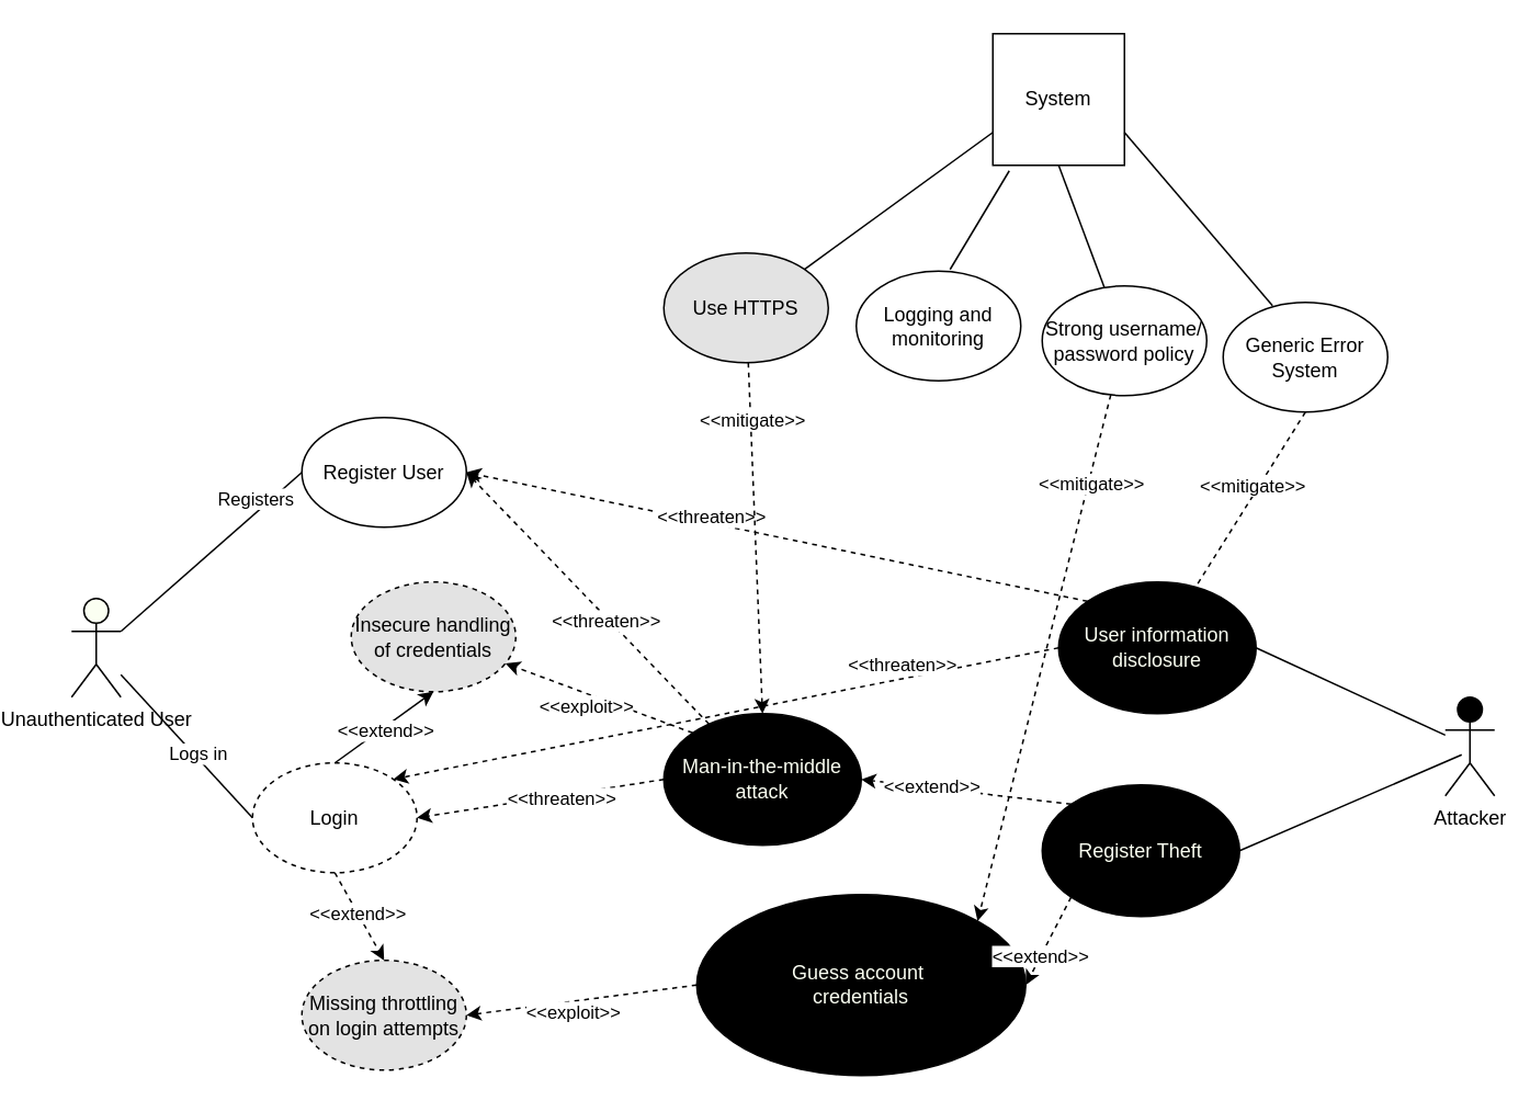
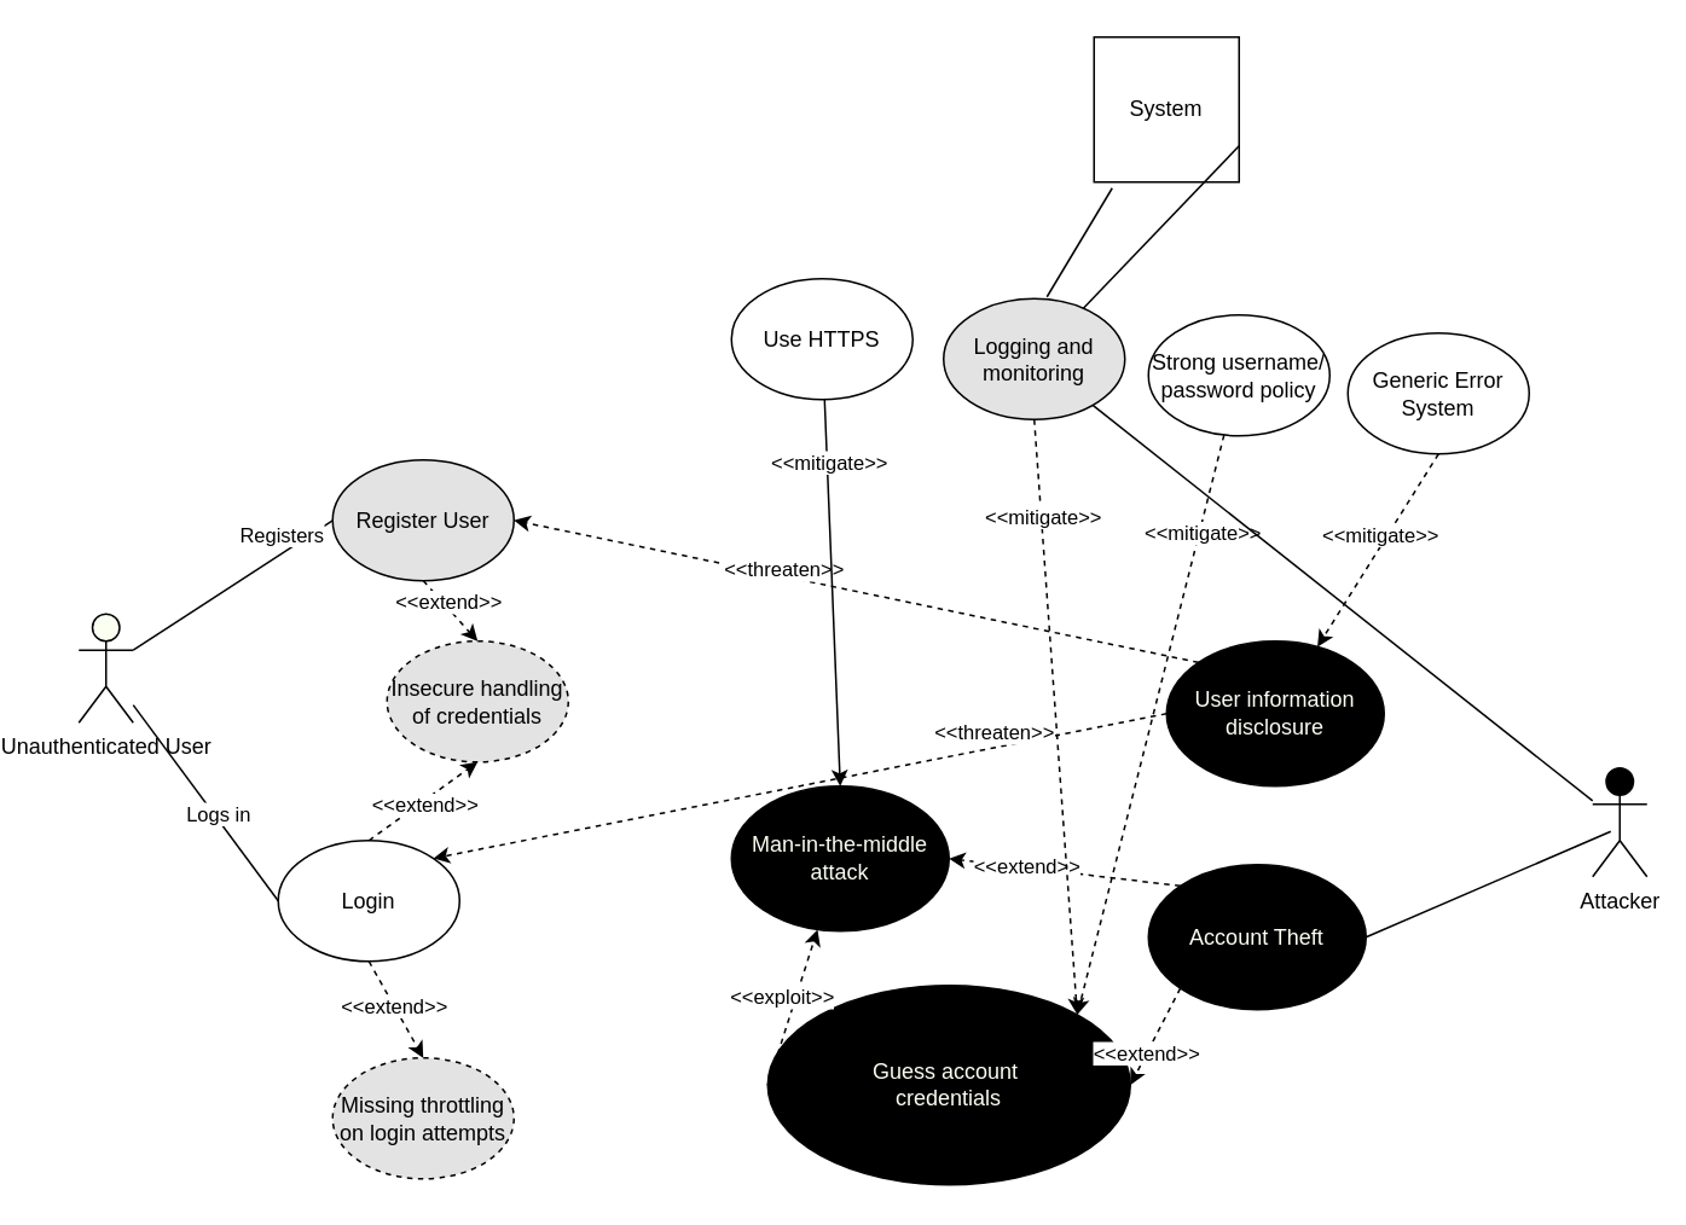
- <mxCell id="51" style="edgeStyle=none;rounded=0;orthogonalLoop=1;jettySize=auto;html=1;entryX=1;entryY=0;entryDx=0;entryDy=0;endArrow=none;endFill=0;exitX=0;exitY=0.75;exitDx=0;exitDy=0;" edge="1" parent="1" source="50" target="30"><mxGeometry relative="1" as="geometry"><mxPoint x="577" y="83.33" as="sourcePoint" /><mxPoint x="517" y="131.33" as="targetPoint" /></mxGeometry></mxCell>
- <mxCell id="54" style="edgeStyle=none;rounded=0;orthogonalLoop=1;jettySize=auto;html=1;entryX=0.3;entryY=0.03;entryDx=0;entryDy=0;endArrow=none;endFill=0;entryPerimeter=0;exitX=1;exitY=0.75;exitDx=0;exitDy=0;" edge="1" parent="1" source="50" target="44"><mxGeometry relative="1" as="geometry"><mxPoint x="728" y="104.33" as="sourcePoint" /><mxPoint x="692" y="164.33" as="targetPoint" /></mxGeometry></mxCell>
+ <mxCell id="54" style="edgeStyle=none;rounded=0;orthogonalLoop=1;jettySize=auto;html=1;endArrow=none;endFill=0;exitX=1;exitY=0.75;exitDx=0;exitDy=0;" edge="1" parent="1" source="50" target="45"><mxGeometry relative="1" as="geometry"><mxPoint x="728" y="104.33" as="sourcePoint" /><mxPoint x="692" y="164.33" as="targetPoint" /></mxGeometry></mxCell>
- <mxCell id="53" style="edgeStyle=none;rounded=0;orthogonalLoop=1;jettySize=auto;html=1;endArrow=none;endFill=0;exitX=0.5;exitY=1;exitDx=0;exitDy=0;" edge="1" parent="1" source="50" target="33"><mxGeometry relative="1" as="geometry"><mxPoint x="600" y="113.33" as="sourcePoint" /><mxPoint x="564" y="173.33" as="targetPoint" /></mxGeometry></mxCell>
- <mxCell id="30" value="Use HTTPS" style="ellipse;whiteSpace=wrap;html=1;fillColor=#e3e3e3;" vertex="1" parent="1"><mxGeometry x="380" y="153.33" width="100" height="66.67" as="geometry" /></mxCell>
+ <mxCell id="30" value="Use HTTPS" style="ellipse;whiteSpace=wrap;html=1;" vertex="1" parent="1"><mxGeometry x="380" y="153.33" width="100" height="66.67" as="geometry" /></mxCell>
- <mxCell id="45" value="Logging and monitoring" style="ellipse;whiteSpace=wrap;html=1;" vertex="1" parent="1"><mxGeometry x="497" y="164.33" width="100" height="66.67" as="geometry" /></mxCell>
+ <mxCell id="45" value="Logging and monitoring" style="ellipse;whiteSpace=wrap;html=1;fillColor=#e3e3e3;" vertex="1" parent="1"><mxGeometry x="497" y="164.33" width="100" height="66.67" as="geometry" /></mxCell>
- <mxCell id="9" value="Register User" style="ellipse;whiteSpace=wrap;html=1;" vertex="1" parent="1"><mxGeometry x="160" y="253.33" width="100" height="66.67" as="geometry" /></mxCell>
+ <mxCell id="9" value="Register User" style="ellipse;whiteSpace=wrap;html=1;fillColor=#e3e3e3;" vertex="1" parent="1"><mxGeometry x="160" y="253.33" width="100" height="66.67" as="geometry" /></mxCell>
+ <mxCell id="38" style="edgeStyle=none;rounded=0;orthogonalLoop=1;jettySize=auto;html=1;dashed=1;entryX=0.5;entryY=0;entryDx=0;entryDy=0;exitX=0.5;exitY=1;exitDx=0;exitDy=0;" edge="1" parent="1" source="9" target="36"><mxGeometry relative="1" as="geometry"><mxPoint x="220" y="593.33" as="targetPoint" /><mxPoint x="200" y="510" as="sourcePoint" /></mxGeometry></mxCell>
+ <mxCell id="39" value="&amp;lt;&amp;lt;extend&amp;gt;&amp;gt;" style="edgeLabel;html=1;align=center;verticalAlign=middle;resizable=0;points=[];" vertex="1" connectable="0" parent="38"><mxGeometry x="0.284" y="2" relative="1" as="geometry"><mxPoint x="-7.43" y="-8.83" as="offset" /></mxGeometry></mxCell>
- <mxCell id="31" style="edgeStyle=none;rounded=0;orthogonalLoop=1;jettySize=auto;html=1;entryX=0.5;entryY=0;entryDx=0;entryDy=0;endArrow=classic;endFill=1;dashed=1;" edge="1" parent="1" source="30" target="6"><mxGeometry relative="1" as="geometry"><mxPoint x="625.491" y="153.335" as="sourcePoint" /><mxPoint x="449.996" y="292.806" as="targetPoint" /></mxGeometry></mxCell>
+ <mxCell id="31" style="edgeStyle=none;rounded=0;orthogonalLoop=1;jettySize=auto;html=1;entryX=0.5;entryY=0;entryDx=0;entryDy=0;endArrow=classic;endFill=1;dashed=0;" edge="1" parent="1" source="30" target="6"><mxGeometry relative="1" as="geometry"><mxPoint x="625.491" y="153.335" as="sourcePoint" /><mxPoint x="449.996" y="292.806" as="targetPoint" /></mxGeometry></mxCell>
- <mxCell id="46" style="edgeStyle=none;rounded=0;orthogonalLoop=1;jettySize=auto;html=1;endArrow=none;endFill=1;dashed=1;exitX=0.5;exitY=1;exitDx=0;exitDy=0;" edge="1" parent="1" source="44" target="24"><mxGeometry relative="1" as="geometry"><mxPoint x="608.718" y="289.14" as="sourcePoint" /><mxPoint x="512.426" y="565.046" as="targetPoint" /></mxGeometry></mxCell>
+ <mxCell id="46" style="edgeStyle=none;rounded=0;orthogonalLoop=1;jettySize=auto;html=1;endArrow=classic;endFill=1;dashed=1;exitX=0.5;exitY=1;exitDx=0;exitDy=0;" edge="1" parent="1" source="44" target="24"><mxGeometry relative="1" as="geometry"><mxPoint x="608.718" y="289.14" as="sourcePoint" /><mxPoint x="512.426" y="565.046" as="targetPoint" /></mxGeometry></mxCell>
- <mxCell id="12" style="edgeStyle=none;rounded=0;orthogonalLoop=1;jettySize=auto;html=1;entryX=1;entryY=0.5;entryDx=0;entryDy=0;dashed=1;endArrow=classic;endFill=1;" edge="1" parent="1" source="6" target="9"><mxGeometry relative="1" as="geometry"><mxPoint x="390" y="402.33" as="sourcePoint" /><mxPoint x="285" y="402.325" as="targetPoint" /></mxGeometry></mxCell>
- <mxCell id="13" value="&amp;lt;&amp;lt;threaten&amp;gt;&amp;gt;" style="edgeLabel;html=1;align=center;verticalAlign=middle;resizable=0;points=[];" vertex="1" connectable="0" parent="12"><mxGeometry x="-0.162" y="2" relative="1" as="geometry"><mxPoint y="-1" as="offset" /></mxGeometry></mxCell>
+ <mxCell id="48" style="edgeStyle=none;rounded=0;orthogonalLoop=1;jettySize=auto;html=1;entryX=1;entryY=0;entryDx=0;entryDy=0;endArrow=classic;endFill=1;dashed=1;exitX=0.5;exitY=1;exitDx=0;exitDy=0;" edge="1" parent="1" source="45" target="14"><mxGeometry relative="1" as="geometry"><mxPoint x="626.746" y="288.808" as="sourcePoint" /><mxPoint x="512.426" y="565.046" as="targetPoint" /></mxGeometry></mxCell>
+ <mxCell id="49" value="&amp;lt;&amp;lt;mitigate&amp;gt;&amp;gt;" style="edgeLabel;html=1;align=center;verticalAlign=middle;resizable=0;points=[];" vertex="1" connectable="0" parent="48"><mxGeometry x="-0.669" y="1" relative="1" as="geometry"><mxPoint as="offset" /></mxGeometry></mxCell>
- <mxCell id="2" value="Unauthenticated User" style="shape=umlActor;verticalLabelPosition=bottom;verticalAlign=top;html=1;outlineConnect=0;fillColor=#FBFFF2;" vertex="1" parent="1"><mxGeometry x="20" y="363.33" width="30" height="60" as="geometry" /></mxCell>
+ <mxCell id="2" value="Unauthenticated User" style="shape=umlActor;verticalLabelPosition=bottom;verticalAlign=top;html=1;outlineConnect=0;fillColor=#FBFFF2;" vertex="1" parent="1"><mxGeometry x="20" y="338.33" width="30" height="60" as="geometry" /></mxCell>
- <mxCell id="42" style="edgeStyle=none;rounded=0;orthogonalLoop=1;jettySize=auto;html=1;entryX=1;entryY=0.5;entryDx=0;entryDy=0;endArrow=none;endFill=0;" edge="1" parent="1" source="25" target="24"><mxGeometry relative="1" as="geometry"><mxPoint x="790" y="362.67" as="sourcePoint" /><mxPoint x="730" y="410.67" as="targetPoint" /></mxGeometry></mxCell>
+ <mxCell id="42" style="edgeStyle=none;rounded=0;orthogonalLoop=1;jettySize=auto;html=1;endArrow=none;endFill=0;" edge="1" parent="1" source="25" target="45"><mxGeometry relative="1" as="geometry"><mxPoint x="790" y="362.67" as="sourcePoint" /><mxPoint x="730" y="410.67" as="targetPoint" /></mxGeometry></mxCell>
- <mxCell id="40" style="edgeStyle=none;rounded=0;orthogonalLoop=1;jettySize=auto;html=1;dashed=0;entryX=0.5;entryY=1;entryDx=0;entryDy=0;exitX=0.5;exitY=0;exitDx=0;exitDy=0;" edge="1" parent="1" source="5" target="36"><mxGeometry relative="1" as="geometry"><mxPoint x="220" y="593.33" as="targetPoint" /><mxPoint x="190" y="540" as="sourcePoint" /></mxGeometry></mxCell>
+ <mxCell id="40" style="edgeStyle=none;rounded=0;orthogonalLoop=1;jettySize=auto;html=1;dashed=1;entryX=0.5;entryY=1;entryDx=0;entryDy=0;exitX=0.5;exitY=0;exitDx=0;exitDy=0;" edge="1" parent="1" source="5" target="36"><mxGeometry relative="1" as="geometry"><mxPoint x="220" y="593.33" as="targetPoint" /><mxPoint x="190" y="540" as="sourcePoint" /></mxGeometry></mxCell>
- <mxCell id="37" value="&amp;lt;&amp;lt;exploit&amp;gt;&amp;gt;" style="edgeStyle=none;rounded=0;orthogonalLoop=1;jettySize=auto;html=1;dashed=1;exitX=0;exitY=0;exitDx=0;exitDy=0;" edge="1" parent="1" source="6" target="36"><mxGeometry x="0.088" y="7" relative="1" as="geometry"><mxPoint as="offset" /><mxPoint x="410" y="593.33" as="sourcePoint" /><mxPoint x="270" y="626.665" as="targetPoint" /></mxGeometry></mxCell>
- <mxCell id="7" style="edgeStyle=none;rounded=0;orthogonalLoop=1;jettySize=auto;html=1;entryX=1;entryY=0.5;entryDx=0;entryDy=0;dashed=1;endArrow=classic;endFill=1;exitX=0;exitY=0.5;exitDx=0;exitDy=0;" edge="1" parent="1" source="6" target="5"><mxGeometry relative="1" as="geometry"><mxPoint x="540.215" y="368.276" as="sourcePoint" /><mxPoint x="282" y="353.328" as="targetPoint" /></mxGeometry></mxCell>
- <mxCell id="8" value="&amp;lt;&amp;lt;threaten&amp;gt;&amp;gt;" style="edgeLabel;html=1;align=center;verticalAlign=middle;resizable=0;points=[];" vertex="1" connectable="0" parent="7"><mxGeometry x="-0.162" y="2" relative="1" as="geometry"><mxPoint y="-1" as="offset" /></mxGeometry></mxCell>
- <mxCell id="5" value="Login" style="ellipse;whiteSpace=wrap;html=1;dashed=1;" vertex="1" parent="1"><mxGeometry x="130" y="463.33" width="100" height="66.67" as="geometry" /></mxCell>
+ <mxCell id="5" value="Login" style="ellipse;whiteSpace=wrap;html=1;" vertex="1" parent="1"><mxGeometry x="130" y="463.33" width="100" height="66.67" as="geometry" /></mxCell>
- <mxCell id="19" value="&lt;font color=&quot;#fbfff2&quot;&gt;Register Theft&lt;br&gt;&lt;/font&gt;" style="ellipse;whiteSpace=wrap;html=1;fillColor=#000000;" vertex="1" parent="1"><mxGeometry x="610" y="476.66" width="120" height="80" as="geometry" /></mxCell>
+ <mxCell id="19" value="&lt;font color=&quot;#fbfff2&quot;&gt;Account Theft&lt;br&gt;&lt;/font&gt;" style="ellipse;whiteSpace=wrap;html=1;fillColor=#000000;" vertex="1" parent="1"><mxGeometry x="610" y="476.66" width="120" height="80" as="geometry" /></mxCell>
- <mxCell id="16" value="&amp;lt;&amp;lt;exploit&amp;gt;&amp;gt;" style="edgeStyle=none;rounded=0;orthogonalLoop=1;jettySize=auto;html=1;entryX=1;entryY=0.5;entryDx=0;entryDy=0;dashed=1;exitX=0;exitY=0.5;exitDx=0;exitDy=0;" edge="1" parent="1" source="14" target="15"><mxGeometry x="0.088" y="7" relative="1" as="geometry"><mxPoint as="offset" /><mxPoint x="686.829" y="512.827" as="sourcePoint" /><mxPoint x="540" y="549.995" as="targetPoint" /></mxGeometry></mxCell>
+ <mxCell id="16" value="&amp;lt;&amp;lt;exploit&amp;gt;&amp;gt;" style="edgeStyle=none;rounded=0;orthogonalLoop=1;jettySize=auto;html=1;dashed=1;exitX=0;exitY=0.5;exitDx=0;exitDy=0;" edge="1" parent="1" source="14" target="6"><mxGeometry x="0.088" y="7" relative="1" as="geometry"><mxPoint as="offset" /><mxPoint x="686.829" y="512.827" as="sourcePoint" /><mxPoint x="540" y="549.995" as="targetPoint" /></mxGeometry></mxCell>
